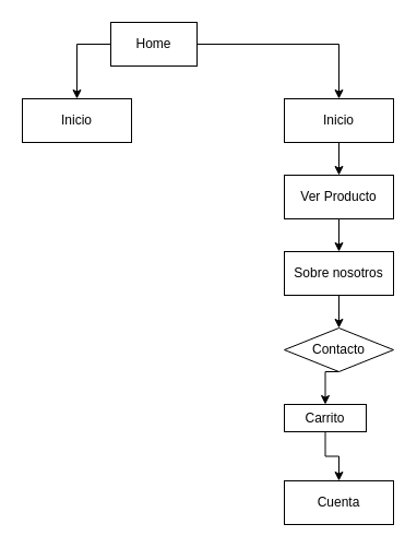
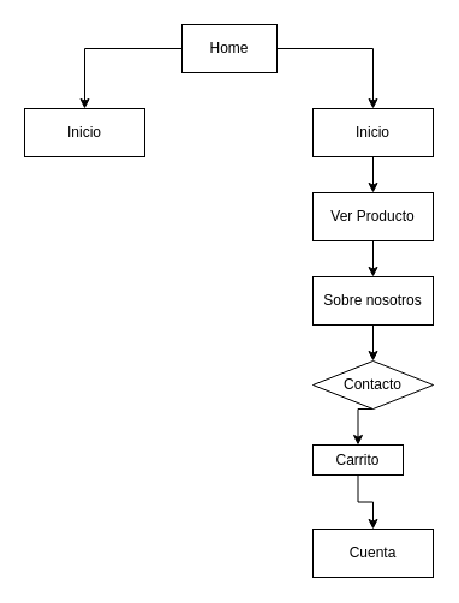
- <mxCell id="4" value="Home" style="rounded=0;whiteSpace=wrap;html=1;" parent="1" vertex="1"><mxGeometry x="101" y="20" width="79" height="40" as="geometry" /></mxCell>
+ <mxCell id="4" value="Home" style="rounded=0;whiteSpace=wrap;html=1;" parent="1" vertex="1"><mxGeometry x="151" y="20" width="79" height="40" as="geometry" /></mxCell>
